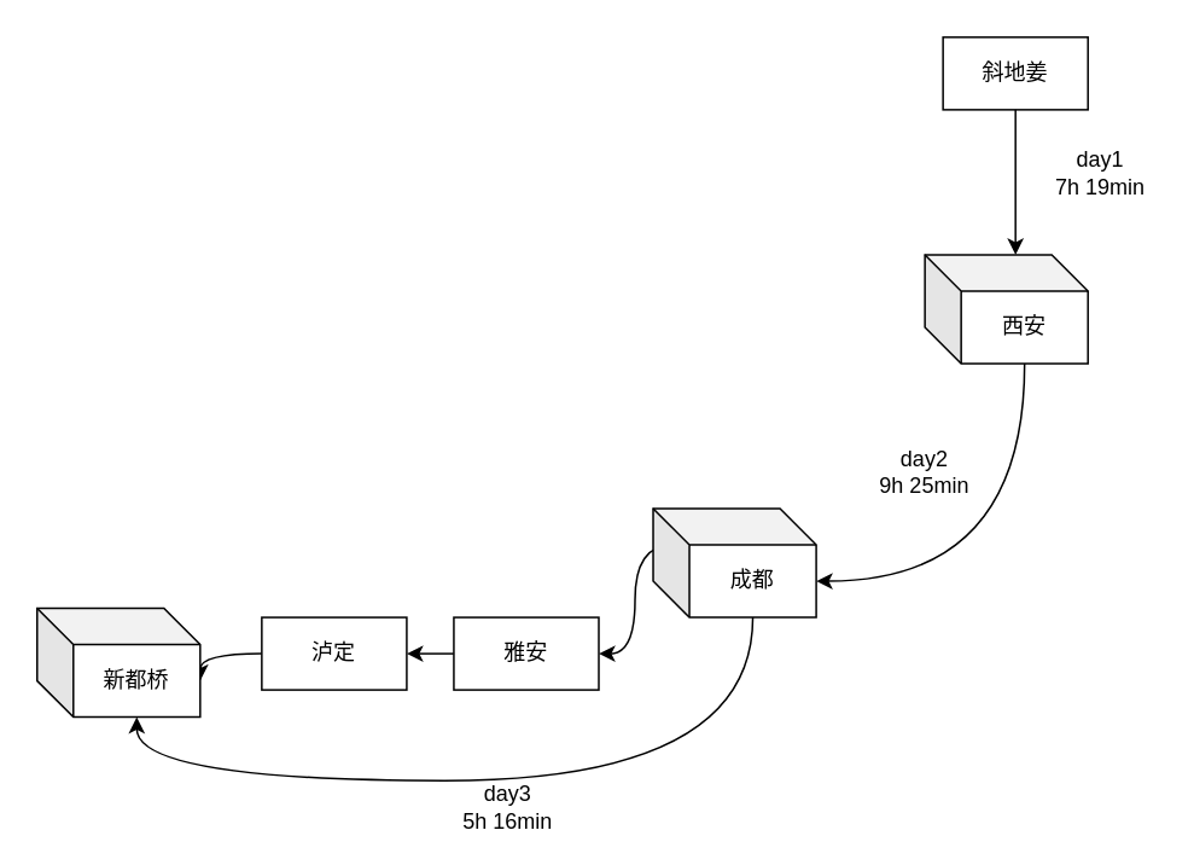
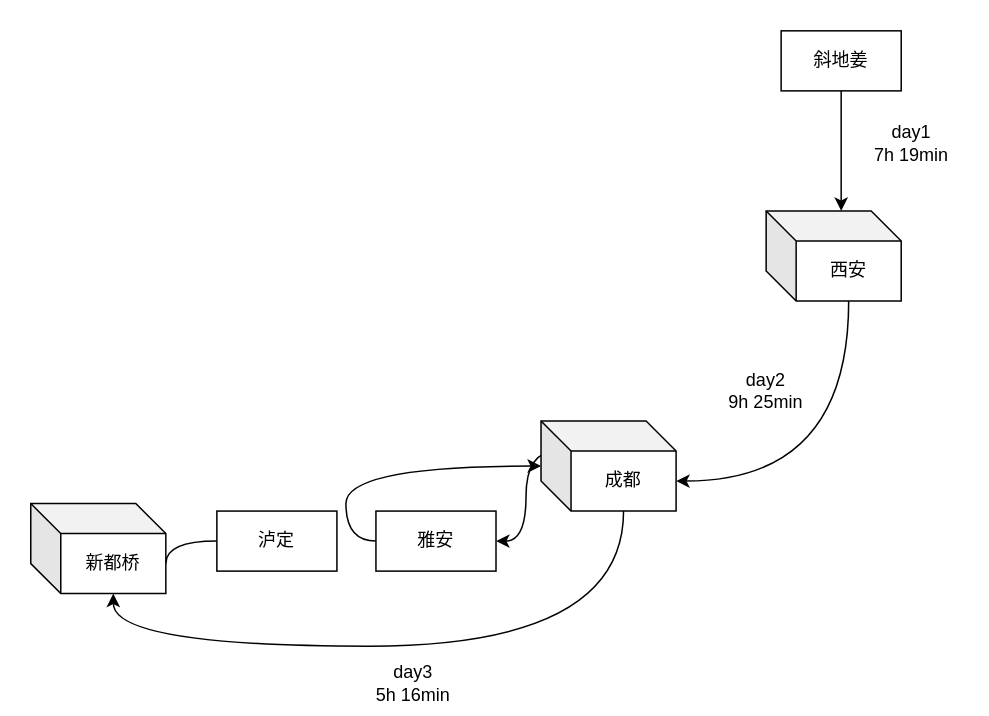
- <mxCell id="8" style="edgeStyle=orthogonalEdgeStyle;curved=1;rounded=0;orthogonalLoop=1;jettySize=auto;html=1;exitX=0;exitY=0.5;exitDx=0;exitDy=0;entryX=1;entryY=0.5;entryDx=0;entryDy=0;" edge="1" parent="1" source="9" target="11"><mxGeometry relative="1" as="geometry" /></mxCell>
+ <mxCell id="8" style="edgeStyle=orthogonalEdgeStyle;curved=1;rounded=0;orthogonalLoop=1;jettySize=auto;html=1;exitX=0;exitY=0.5;exitDx=0;exitDy=0;" edge="1" parent="1" source="9" target="15"><mxGeometry relative="1" as="geometry" /></mxCell>
- <mxCell id="10" style="edgeStyle=orthogonalEdgeStyle;curved=1;rounded=0;orthogonalLoop=1;jettySize=auto;html=1;exitX=0;exitY=0.5;exitDx=0;exitDy=0;entryX=0;entryY=0;entryDx=90;entryDy=40;entryPerimeter=0;" edge="1" parent="1" source="11" target="12"><mxGeometry relative="1" as="geometry" /></mxCell>
+ <mxCell id="10" style="edgeStyle=orthogonalEdgeStyle;curved=1;rounded=0;orthogonalLoop=1;jettySize=auto;html=1;exitX=0;exitY=0.5;exitDx=0;exitDy=0;entryX=0;entryY=0;entryDx=90;entryDy=40;entryPerimeter=0;endArrow=none;" edge="1" parent="1" source="11" target="12"><mxGeometry relative="1" as="geometry" /></mxCell>
- <mxCell id="16" value="day3&lt;br&gt;5h 16min" style="text;html=1;strokeColor=none;fillColor=none;align=center;verticalAlign=middle;whiteSpace=wrap;rounded=0;" vertex="1" parent="1"><mxGeometry x="250" y="435" width="60" height="20" as="geometry" /></mxCell>
+ <mxCell id="16" value="day3&lt;br&gt;5h 16min" style="text;html=1;strokeColor=none;fillColor=none;align=center;verticalAlign=middle;whiteSpace=wrap;rounded=0;" vertex="1" parent="1"><mxGeometry x="245" y="445" width="60" height="20" as="geometry" /></mxCell>
